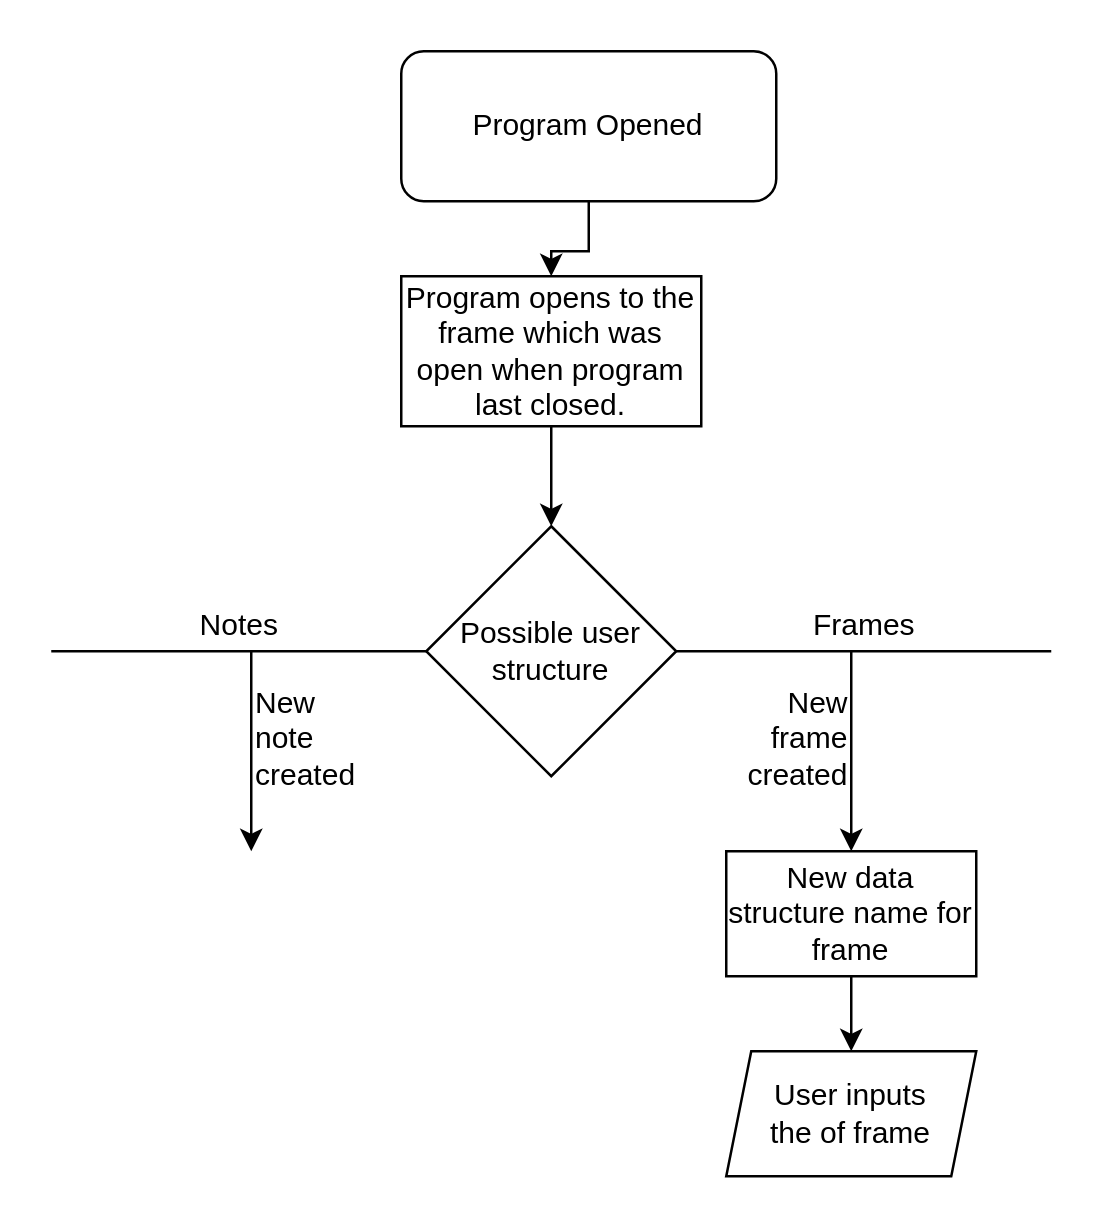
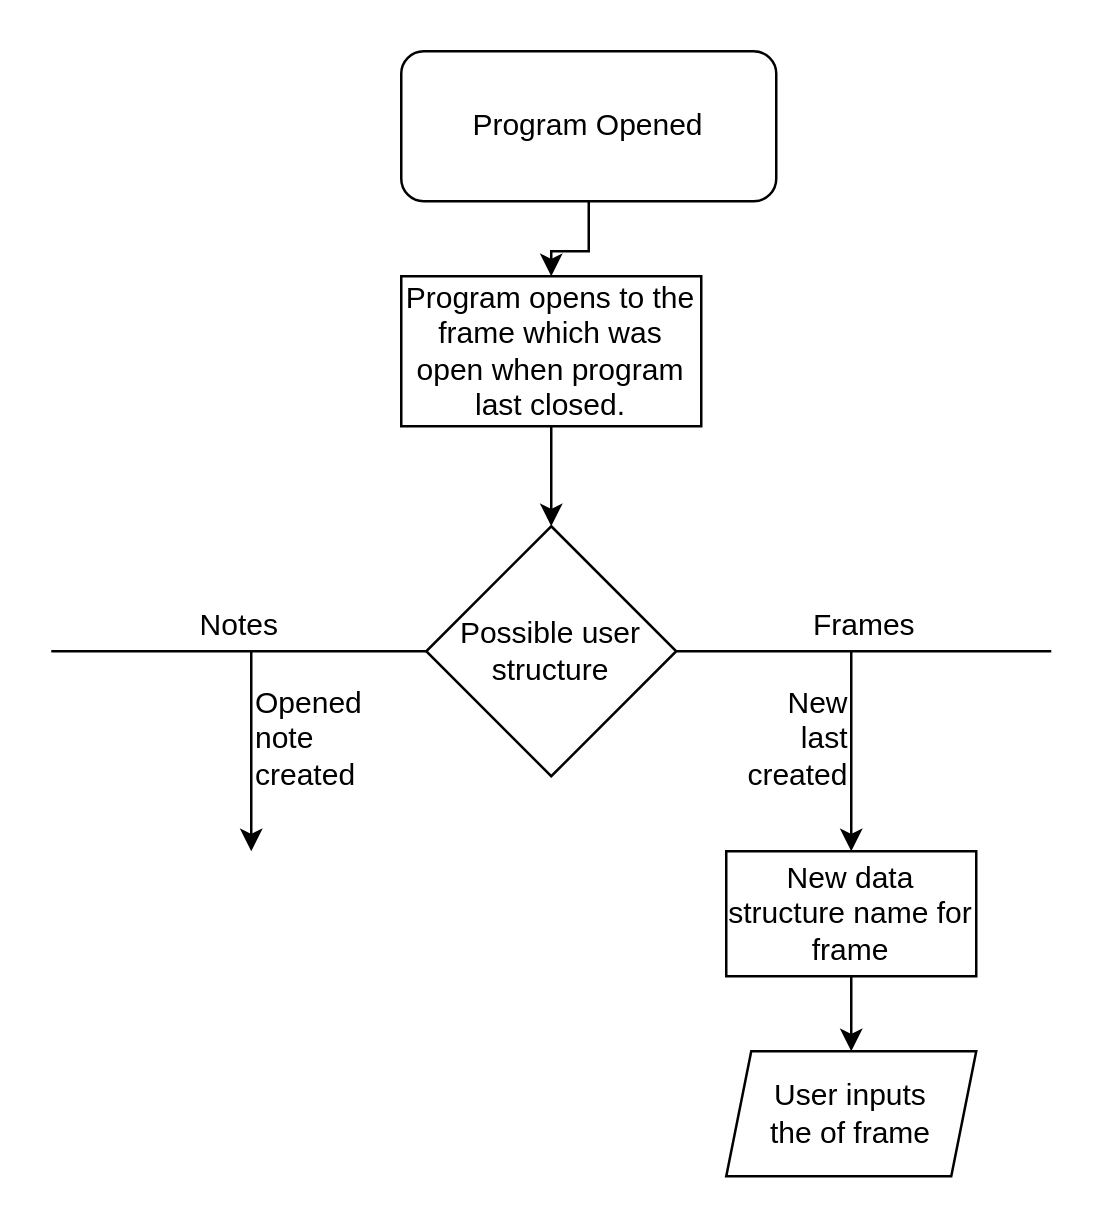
- <mxCell id="10" value="New&amp;nbsp;&lt;br&gt;note&lt;br&gt;created" style="text;html=1;align=left;verticalAlign=middle;resizable=0;points=[];autosize=1;" vertex="1" parent="1"><mxGeometry x="100" y="270" width="60" height="50" as="geometry" /></mxCell>
+ <mxCell id="10" value="Opened&amp;nbsp;&lt;br&gt;note&lt;br&gt;created" style="text;html=1;align=left;verticalAlign=middle;resizable=0;points=[];autosize=1;" vertex="1" parent="1"><mxGeometry x="100" y="270" width="60" height="50" as="geometry" /></mxCell>
- <mxCell id="14" value="New&lt;br&gt;frame&lt;br&gt;created" style="text;html=1;align=right;verticalAlign=middle;resizable=0;points=[];autosize=1;" vertex="1" parent="1"><mxGeometry x="280" y="270" width="60" height="50" as="geometry" /></mxCell>
+ <mxCell id="14" value="New&lt;br&gt;last&lt;br&gt;created" style="text;html=1;align=right;verticalAlign=middle;resizable=0;points=[];autosize=1;" vertex="1" parent="1"><mxGeometry x="280" y="270" width="60" height="50" as="geometry" /></mxCell>
